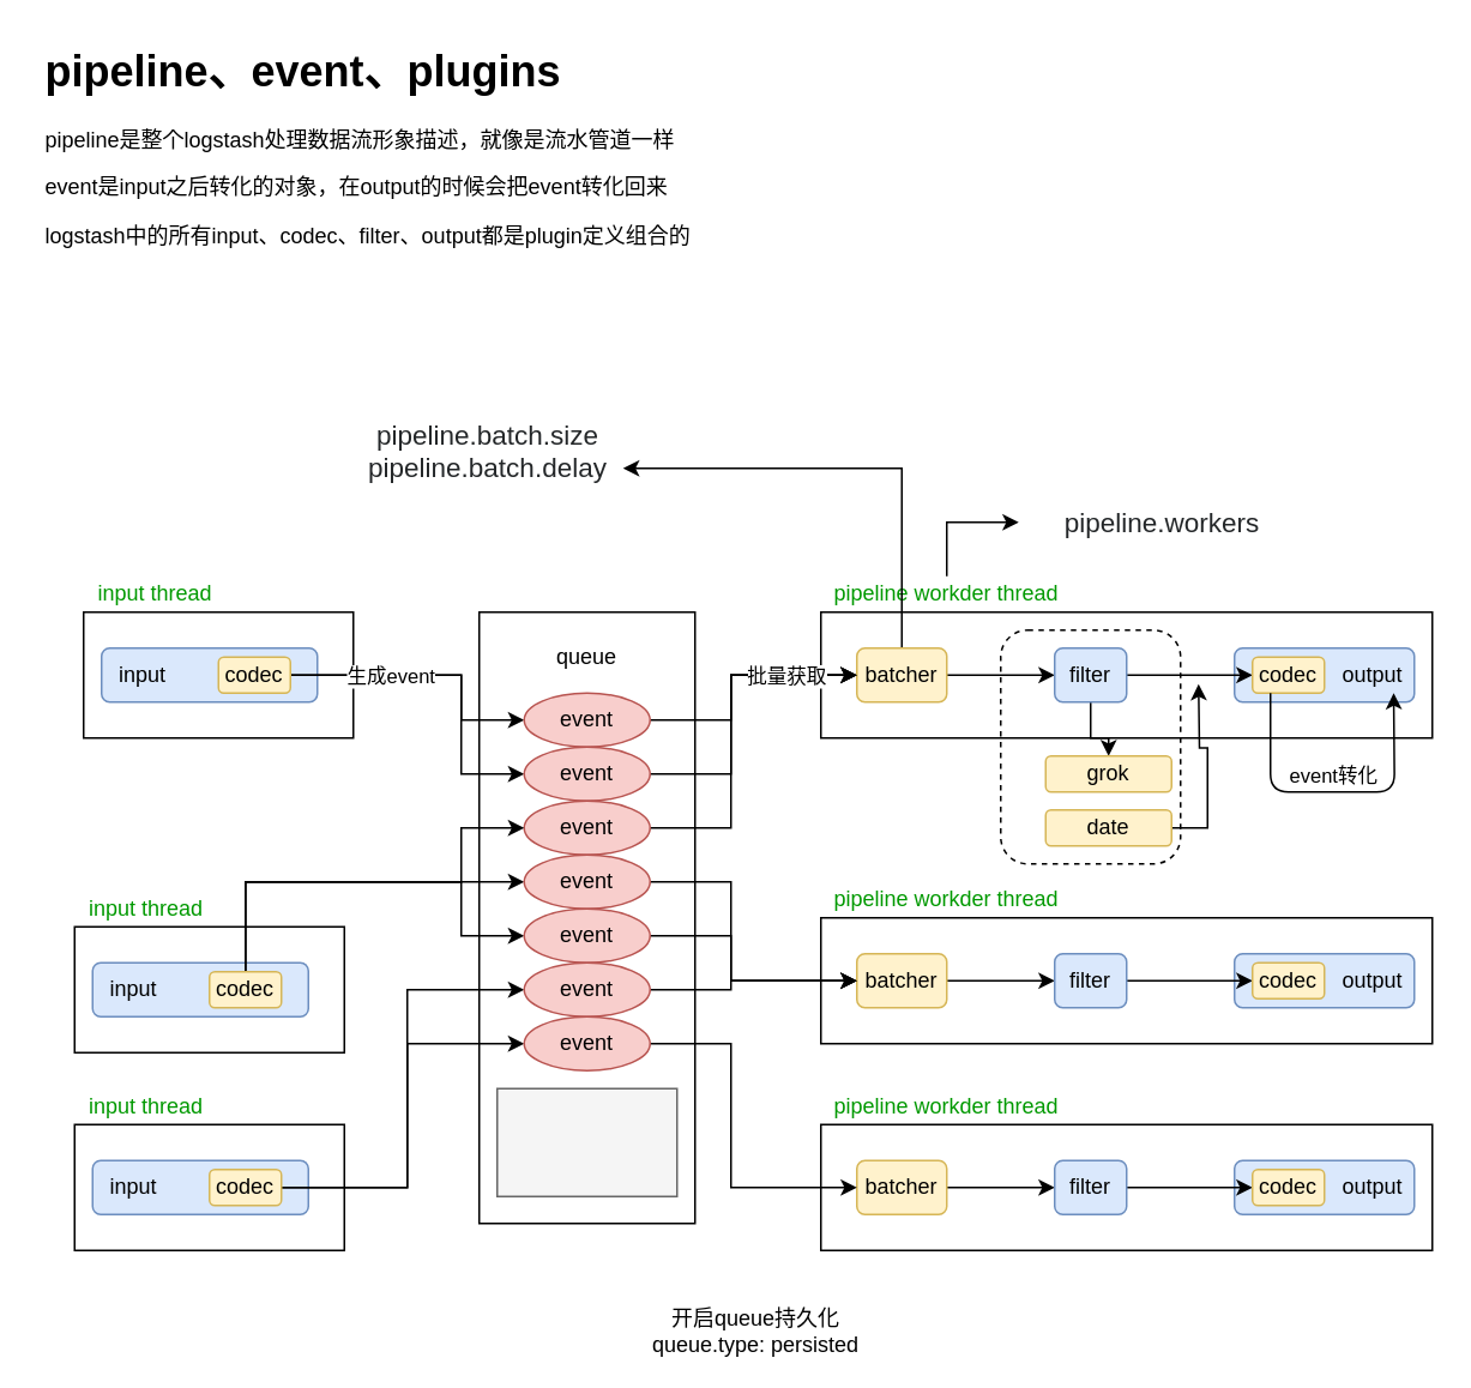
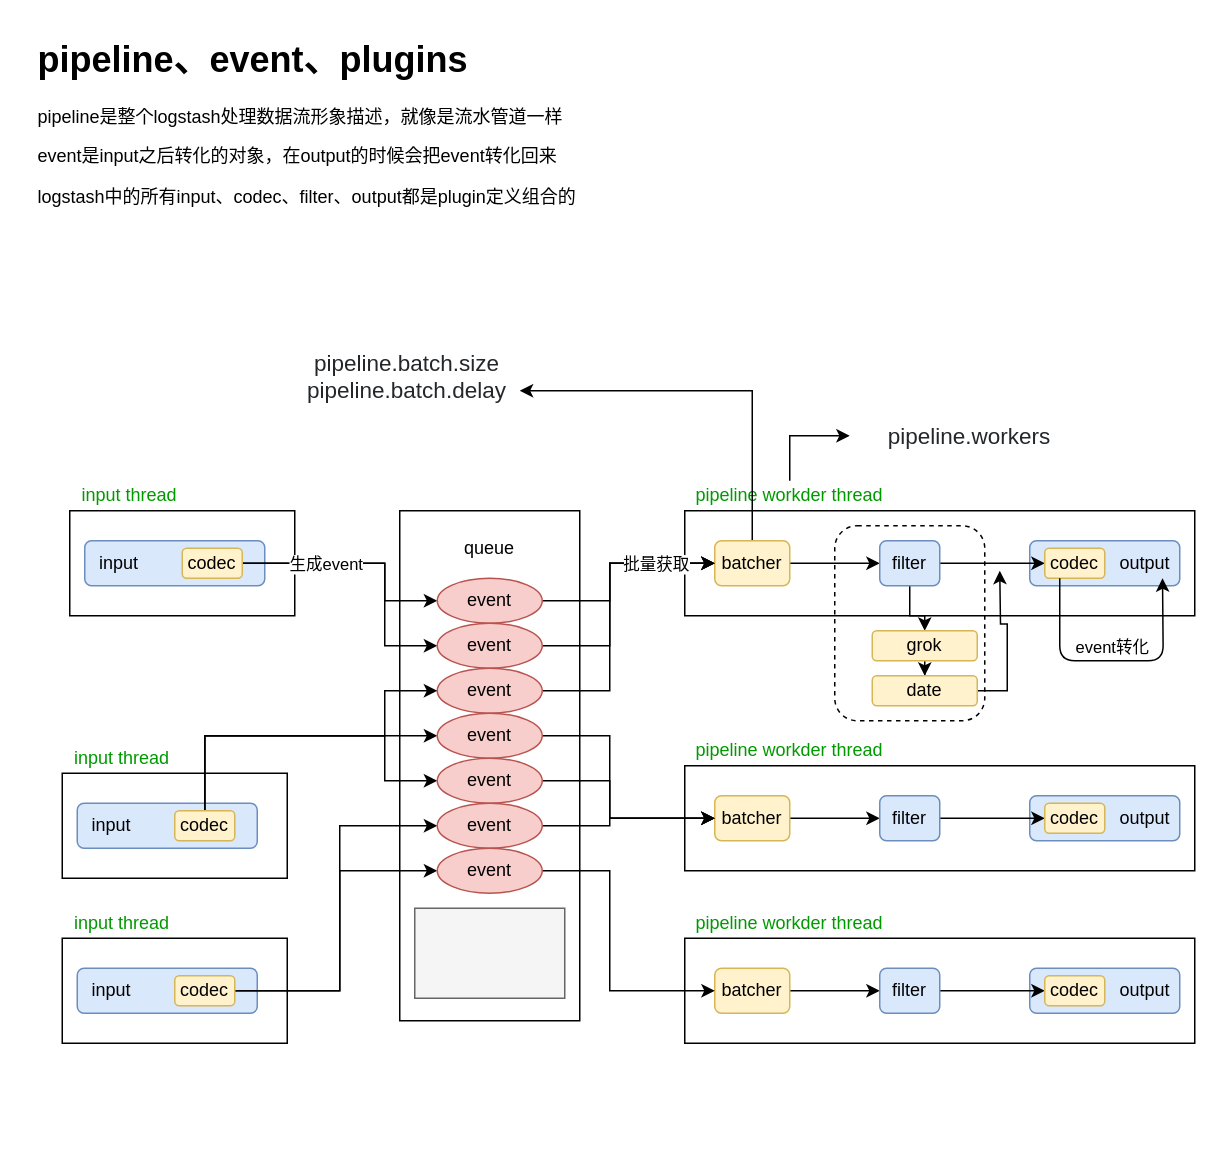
+ <mxCell id="80" style="edgeStyle=orthogonalEdgeStyle;rounded=0;orthogonalLoop=1;jettySize=auto;html=1;entryX=0.5;entryY=0;entryDx=0;entryDy=0;" edge="1" parent="1" source="81" target="83"><mxGeometry relative="1" as="geometry" /></mxCell>
- <mxCell id="79" value="开启queue持久化&lt;br&gt;queue.type: persisted" style="text;html=1;strokeColor=none;fillColor=none;align=center;verticalAlign=middle;whiteSpace=wrap;rounded=0;" vertex="1" parent="1"><mxGeometry x="355" y="730" width="130" height="20" as="geometry" /></mxCell>
